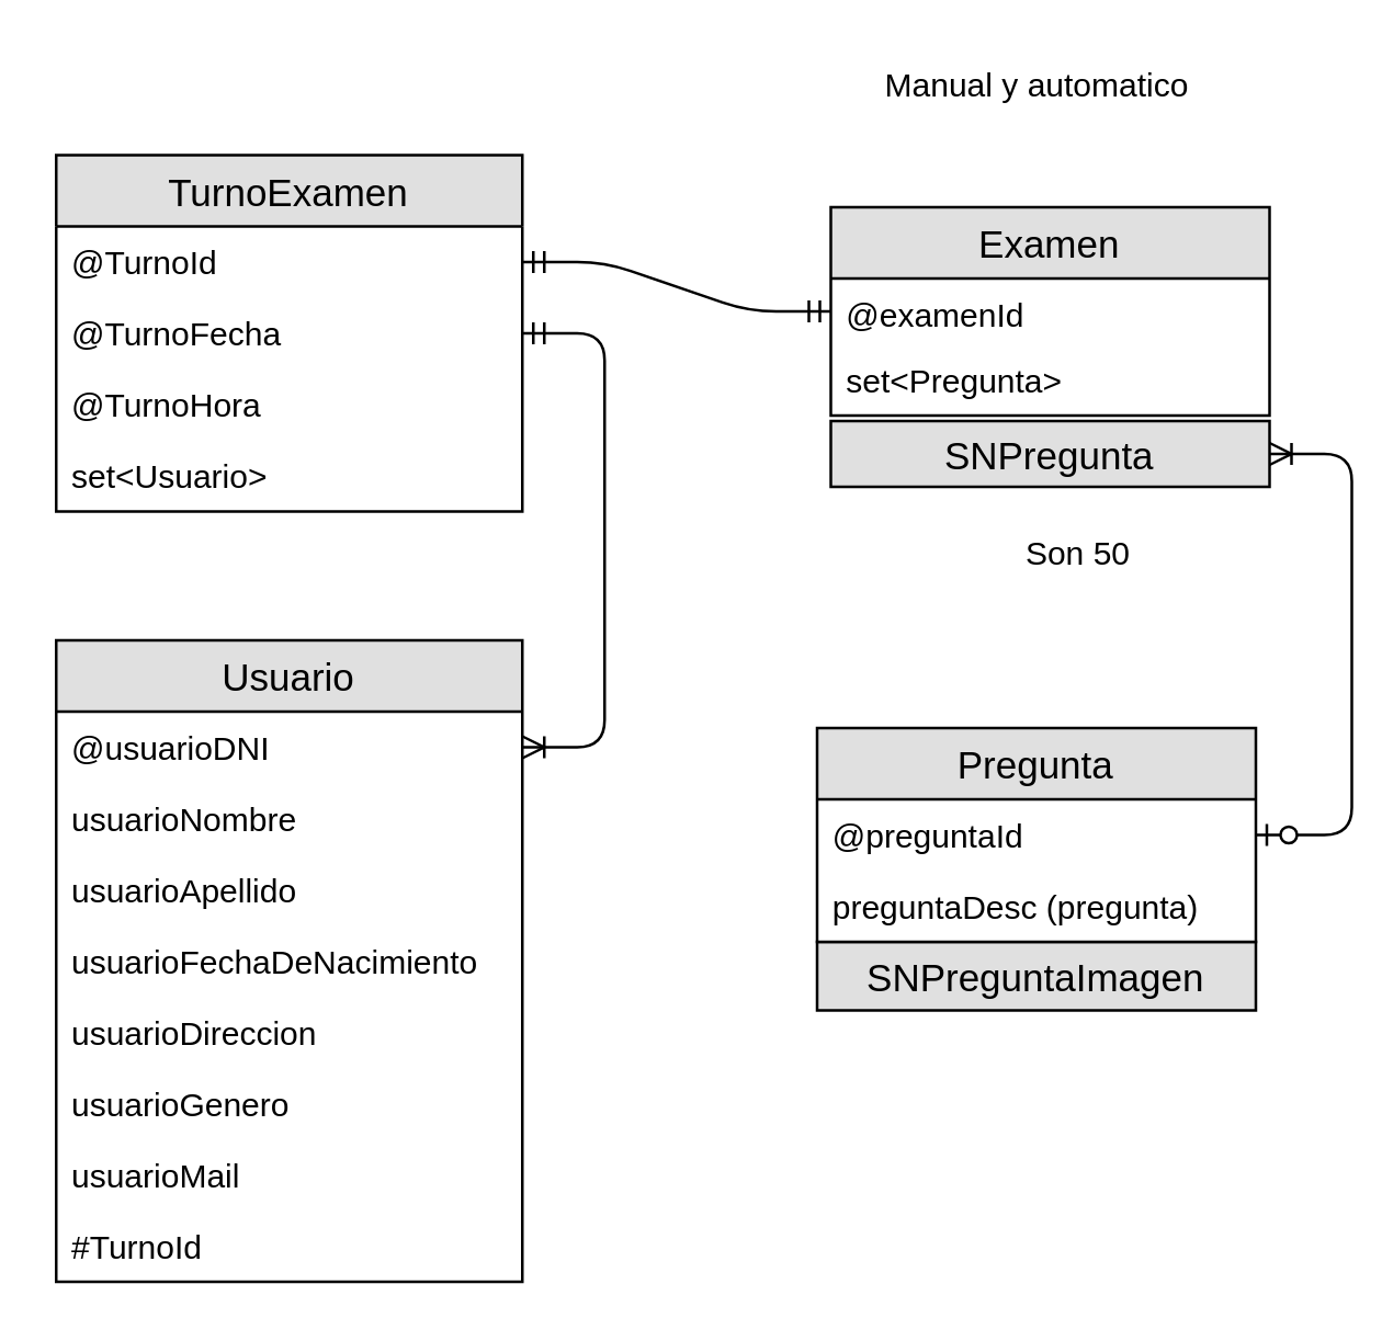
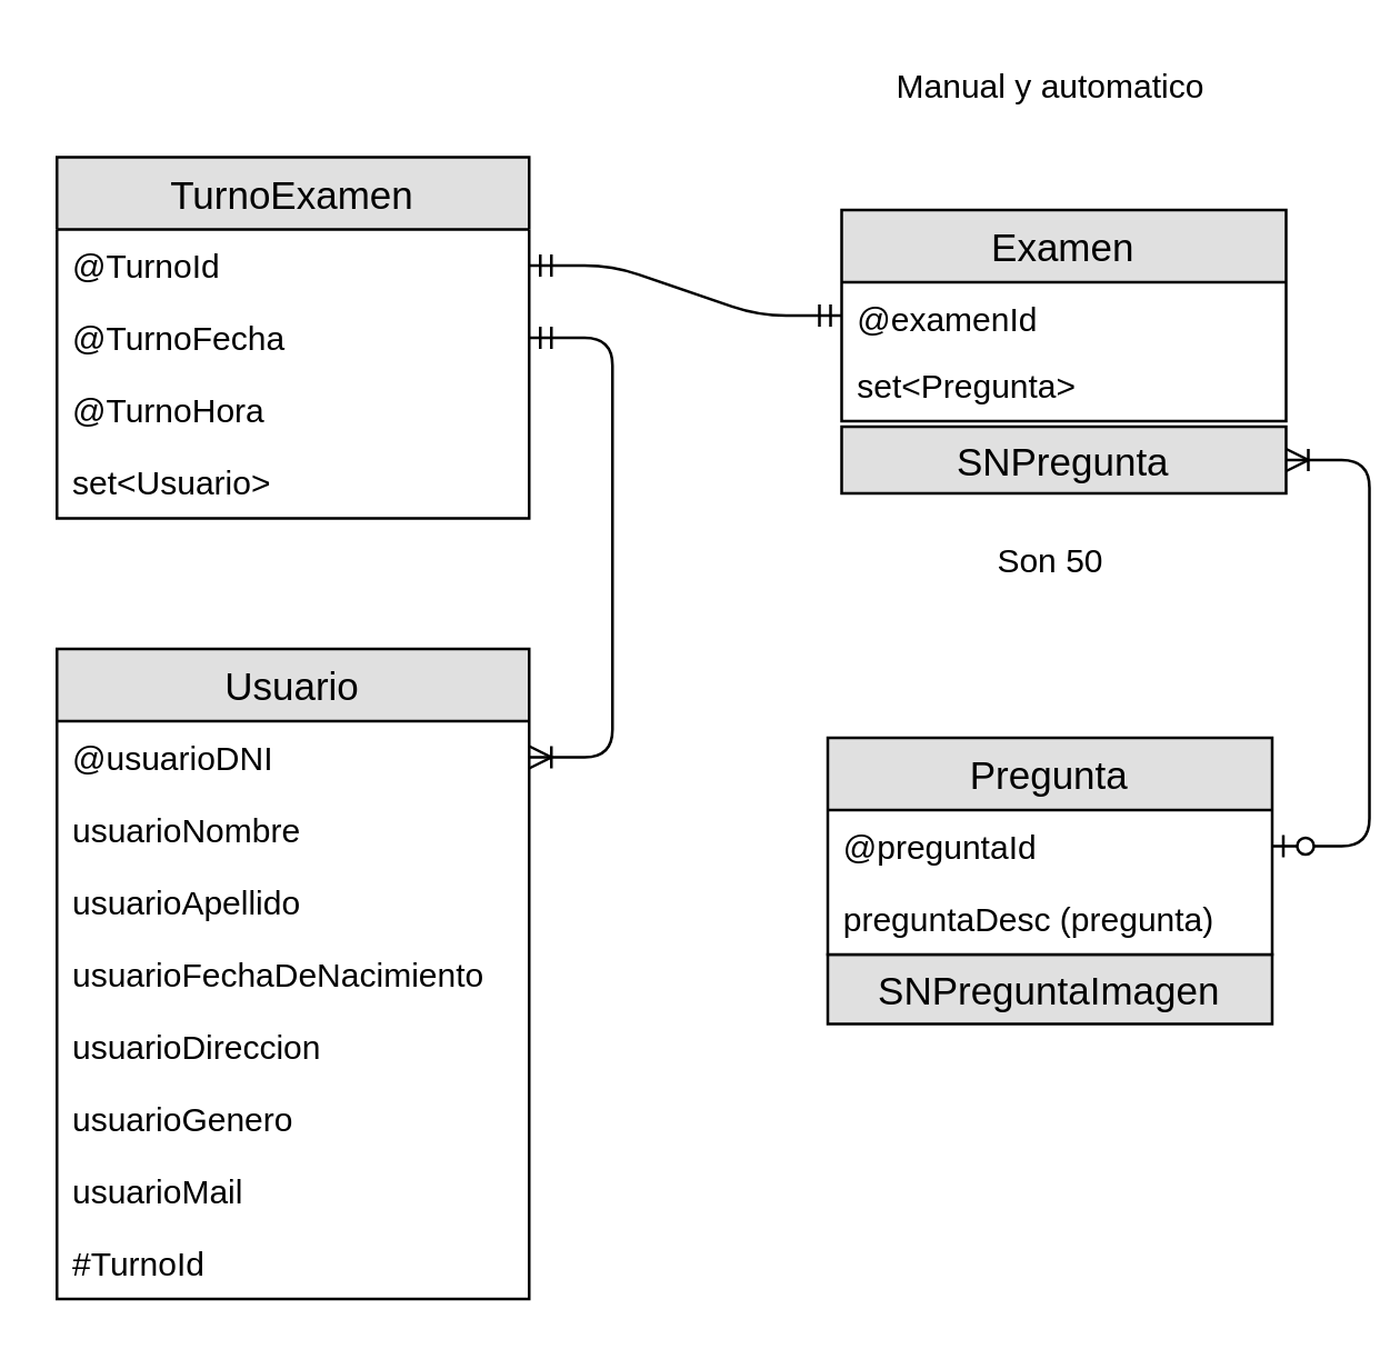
- <mxCell id="21" value="Son 50" style="text;html=1;strokeColor=none;fillColor=none;align=center;verticalAlign=middle;whiteSpace=wrap;rounded=0;" parent="1" vertex="1"><mxGeometry x="347.5" y="192" width="90" height="20" as="geometry" /></mxCell>
+ <mxCell id="21" value="Son 50" style="text;html=1;strokeColor=none;fillColor=none;align=center;verticalAlign=middle;whiteSpace=wrap;rounded=0;" parent="1" vertex="1"><mxGeometry x="332.5" y="192" width="90" height="20" as="geometry" /></mxCell>
